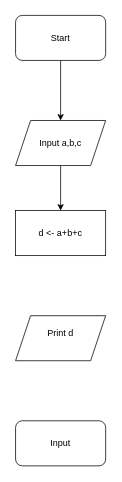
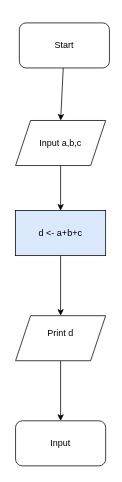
- <mxCell id="3" value="Start" style="rounded=1;whiteSpace=wrap;html=1;" vertex="1" parent="1"><mxGeometry x="20" y="20" width="120" height="60" as="geometry" /></mxCell>
+ <mxCell id="3" value="Start" style="rounded=1;whiteSpace=wrap;html=1;" vertex="1" parent="1"><mxGeometry x="25" y="30" width="120" height="60" as="geometry" /></mxCell>
- <mxCell id="6" value="&lt;br&gt;d &amp;lt;- a+b+c&lt;br&gt;&lt;br&gt;" style="rounded=0;whiteSpace=wrap;html=1;" vertex="1" parent="1"><mxGeometry x="20" y="280" width="120" height="60" as="geometry" /></mxCell>
+ <mxCell id="6" value="&lt;br&gt;d &amp;lt;- a+b+c&lt;br&gt;&lt;br&gt;" style="rounded=0;whiteSpace=wrap;html=1;fillColor=#dae8fc;" vertex="1" parent="1"><mxGeometry x="20" y="280" width="120" height="60" as="geometry" /></mxCell>
+ <mxCell id="5" value="" style="edgeStyle=none;html=1;" edge="1" parent="1" source="6" target="8"><mxGeometry relative="1" as="geometry" /></mxCell>
+ <mxCell id="7" value="" style="edgeStyle=none;html=1;" edge="1" parent="1" source="8" target="9"><mxGeometry relative="1" as="geometry" /></mxCell>
